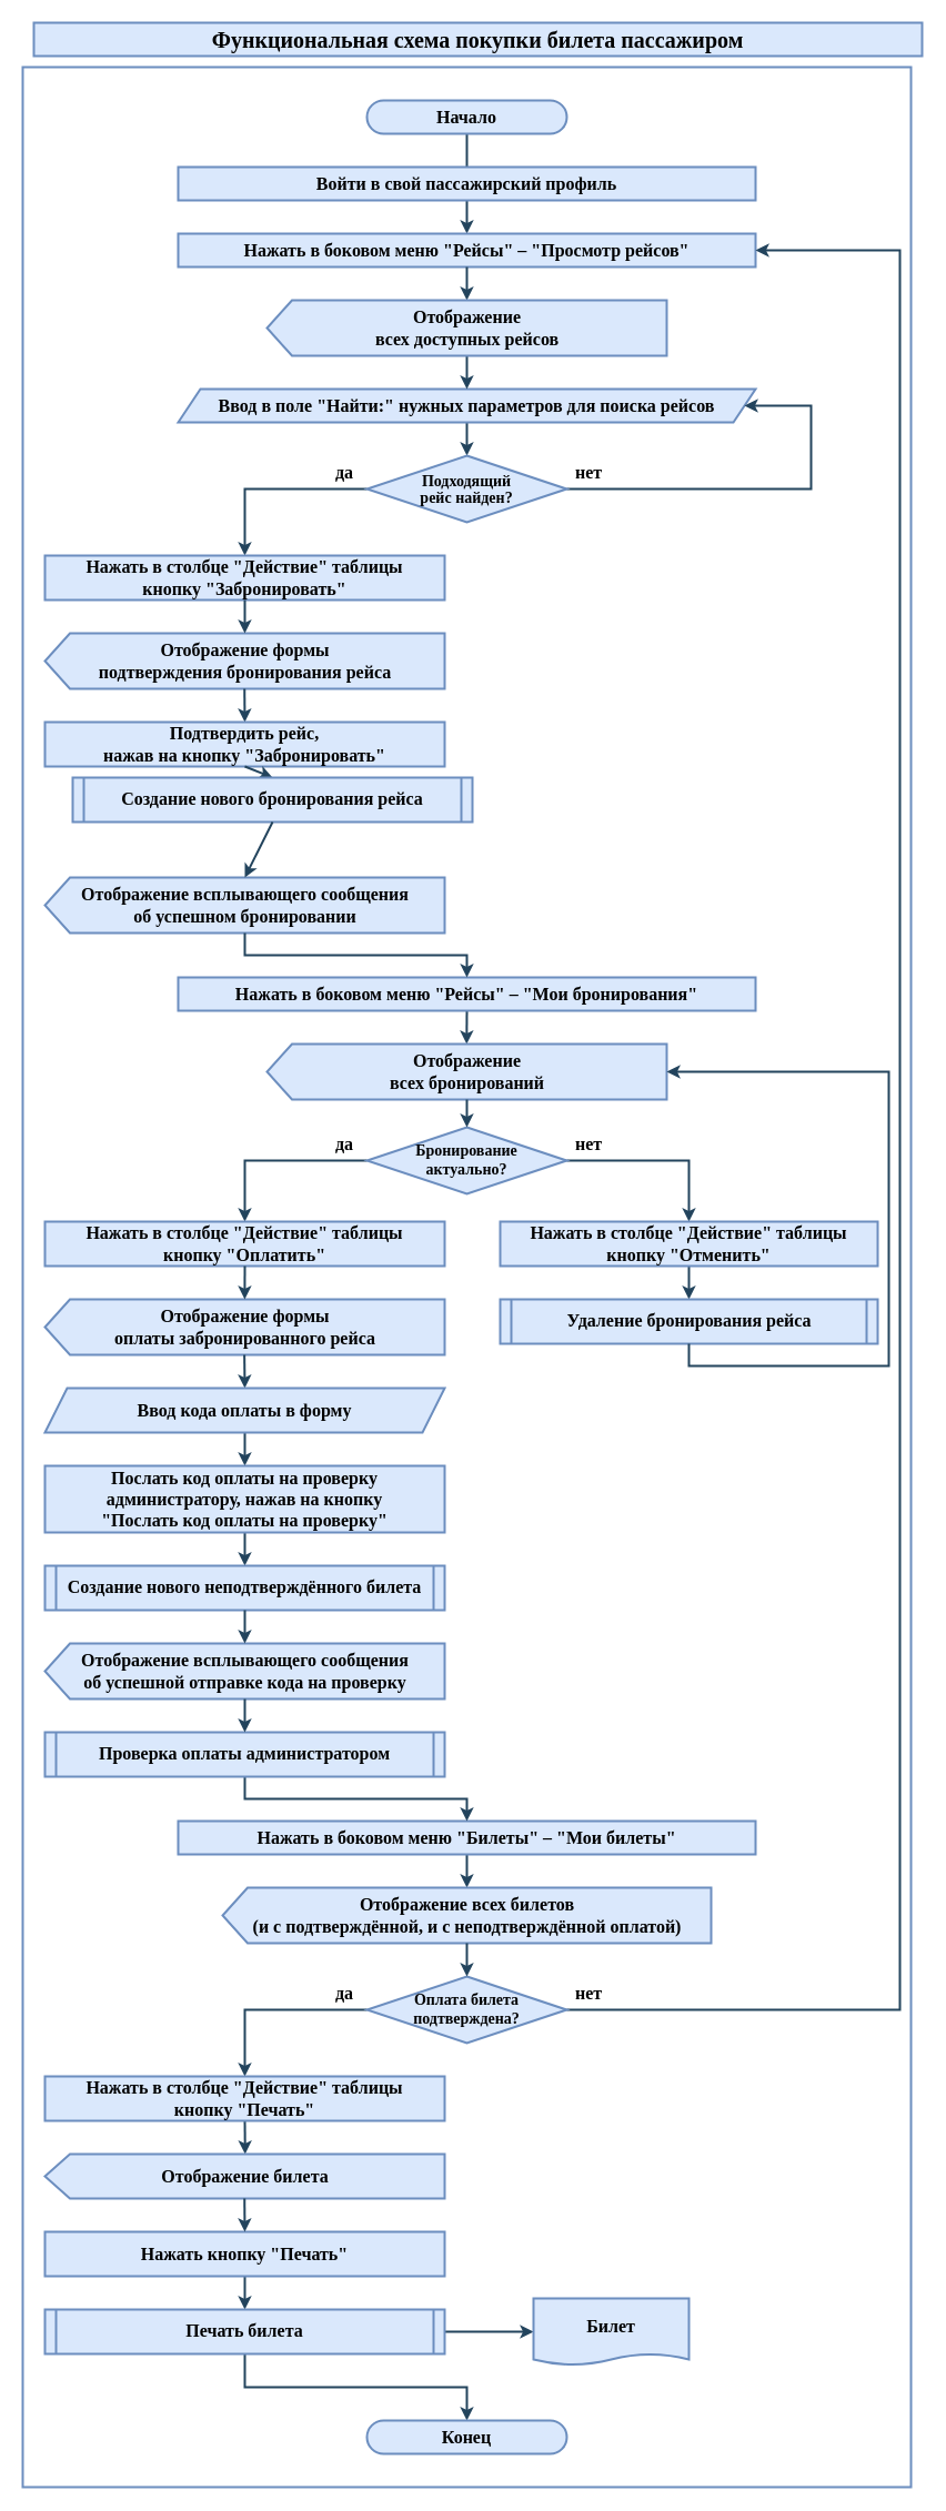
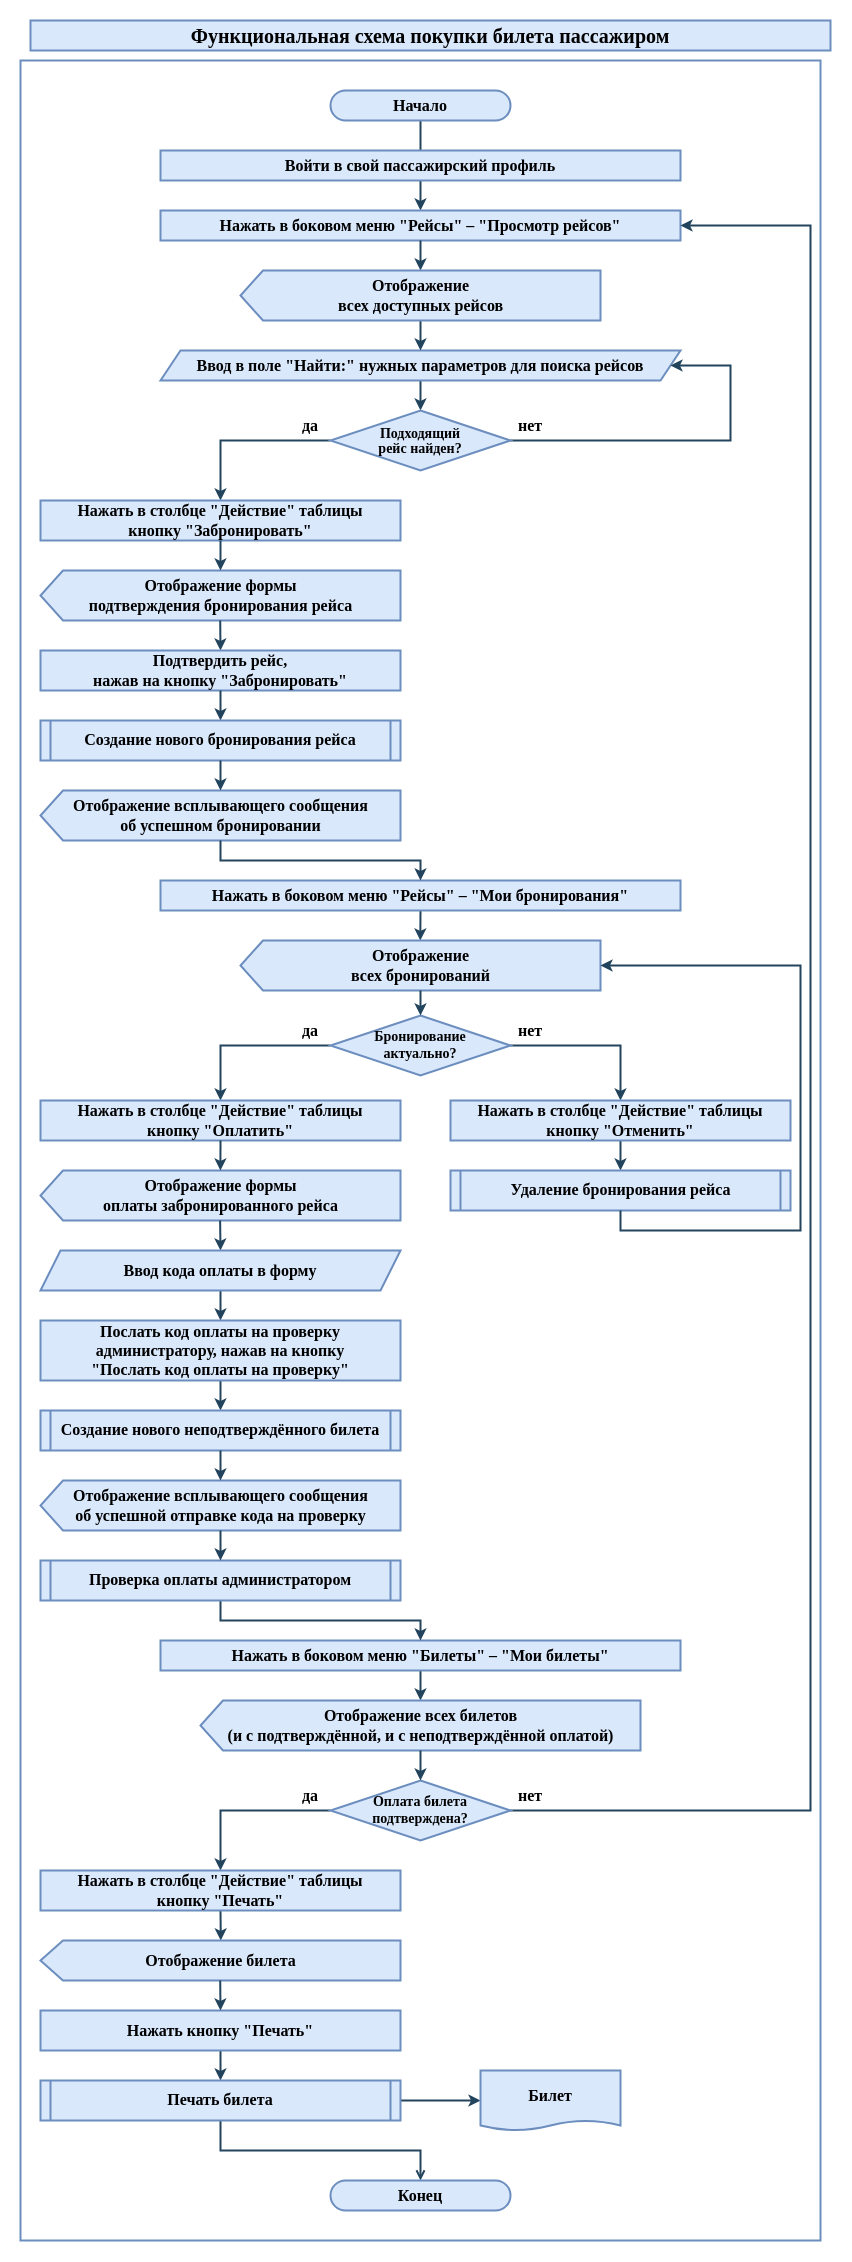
- <mxCell id="39" value="&lt;font style=&quot;font-size: 16px;&quot;&gt;&lt;b&gt;Создание нового бронирования рейса&lt;/b&gt;&lt;/font&gt;" style="shape=process;whiteSpace=wrap;html=1;backgroundOutline=1;fillColor=#dae8fc;strokeColor=#6c8ebf;strokeWidth=2;size=0.028;fontFamily=Times New Roman;fontSize=17;" vertex="1" parent="1"><mxGeometry x="65" y="700" width="360" height="40" as="geometry" /></mxCell>
+ <mxCell id="39" value="&lt;font style=&quot;font-size: 16px;&quot;&gt;&lt;b&gt;Создание нового бронирования рейса&lt;/b&gt;&lt;/font&gt;" style="shape=process;whiteSpace=wrap;html=1;backgroundOutline=1;fillColor=#dae8fc;strokeColor=#6c8ebf;strokeWidth=2;size=0.028;fontFamily=Times New Roman;fontSize=17;" vertex="1" parent="1"><mxGeometry x="40" y="720" width="360" height="40" as="geometry" /></mxCell>
- <mxCell id="71" style="edgeStyle=orthogonalEdgeStyle;rounded=0;orthogonalLoop=1;jettySize=auto;html=1;exitX=0.5;exitY=1;exitDx=0;exitDy=0;entryX=0.5;entryY=0;entryDx=0;entryDy=0;fillColor=#bac8d3;strokeColor=#23445d;strokeWidth=2;" edge="1" parent="1" source="73" target="74"><mxGeometry relative="1" as="geometry" /></mxCell>
+ <mxCell id="71" style="edgeStyle=orthogonalEdgeStyle;rounded=0;orthogonalLoop=1;jettySize=auto;html=1;exitX=0.5;exitY=1;exitDx=0;exitDy=0;entryX=0.5;entryY=0;entryDx=0;entryDy=0;fillColor=#bac8d3;strokeColor=#23445d;strokeWidth=2;endArrow=open;" edge="1" parent="1" source="73" target="74"><mxGeometry relative="1" as="geometry" /></mxCell>
